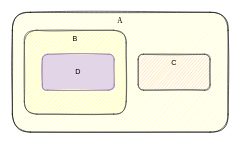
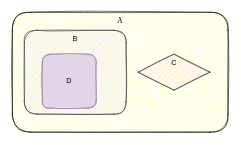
- <mxCell id="6" value="B" style="rounded=1;whiteSpace=wrap;html=1;sketch=1;shadow=0;glass=0;fillStyle=auto;fillColor=#ffff88;strokeColor=#36393d;horizontal=1;verticalAlign=top;" vertex="1" parent="5"><mxGeometry width="170" height="140" as="geometry" /></mxCell>
+ <mxCell id="6" value="B" style="rounded=1;whiteSpace=wrap;html=1;sketch=1;shadow=0;glass=0;fillStyle=auto;fillColor=#e1d5e7;strokeColor=#36393d;horizontal=1;verticalAlign=top;" vertex="1" parent="5"><mxGeometry width="170" height="140" as="geometry" /></mxCell>
- <mxCell id="7" value="D" style="rounded=1;whiteSpace=wrap;html=1;shadow=0;glass=0;sketch=1;fillStyle=solid;fillColor=#e1d5e7;strokeColor=#9673a6;" vertex="1" parent="5"><mxGeometry x="30" y="40" width="120" height="60" as="geometry" /></mxCell>
+ <mxCell id="7" value="D" style="rounded=1;whiteSpace=wrap;html=1;shadow=0;glass=0;sketch=1;fillStyle=solid;fillColor=#e1d5e7;strokeColor=#9673a6;" vertex="1" parent="5"><mxGeometry x="30" y="40" width="90" height="90" as="geometry" /></mxCell>
- <mxCell id="4" value="C" style="rounded=1;whiteSpace=wrap;html=1;sketch=1;shadow=0;glass=0;fillStyle=auto;fillColor=#ffcccc;strokeColor=#36393d;horizontal=1;verticalAlign=top;" vertex="1" parent="3"><mxGeometry x="190" y="40" width="120" height="60" as="geometry" /></mxCell>
+ <mxCell id="4" value="C" style="rhombus;whiteSpace=wrap;html=1;sketch=1;shadow=0;glass=0;fillStyle=auto;fillColor=#ffcccc;strokeColor=#36393d;horizontal=1;verticalAlign=top;" vertex="1" parent="3"><mxGeometry x="190" y="40" width="120" height="60" as="geometry" /></mxCell>
